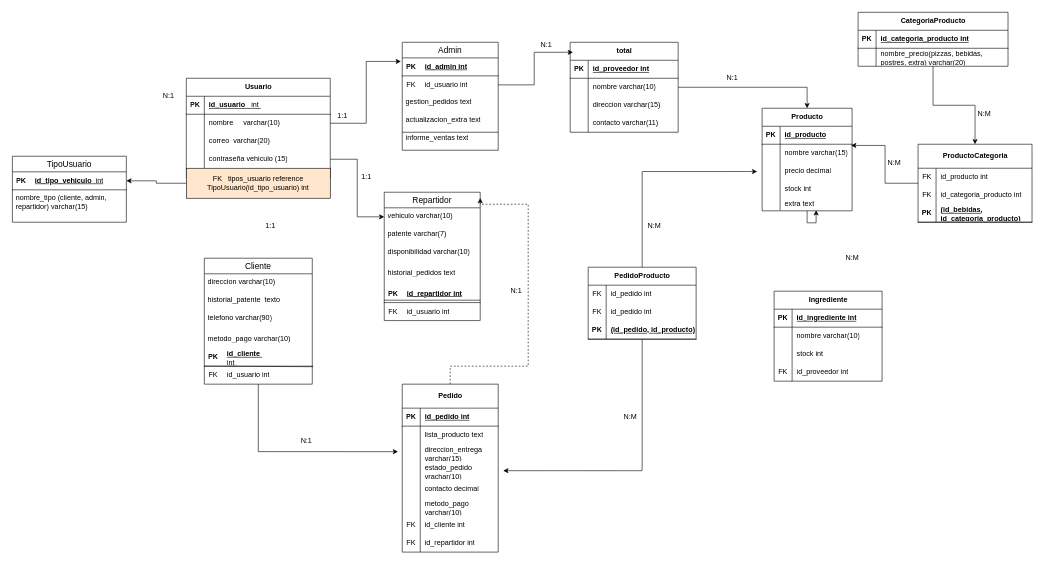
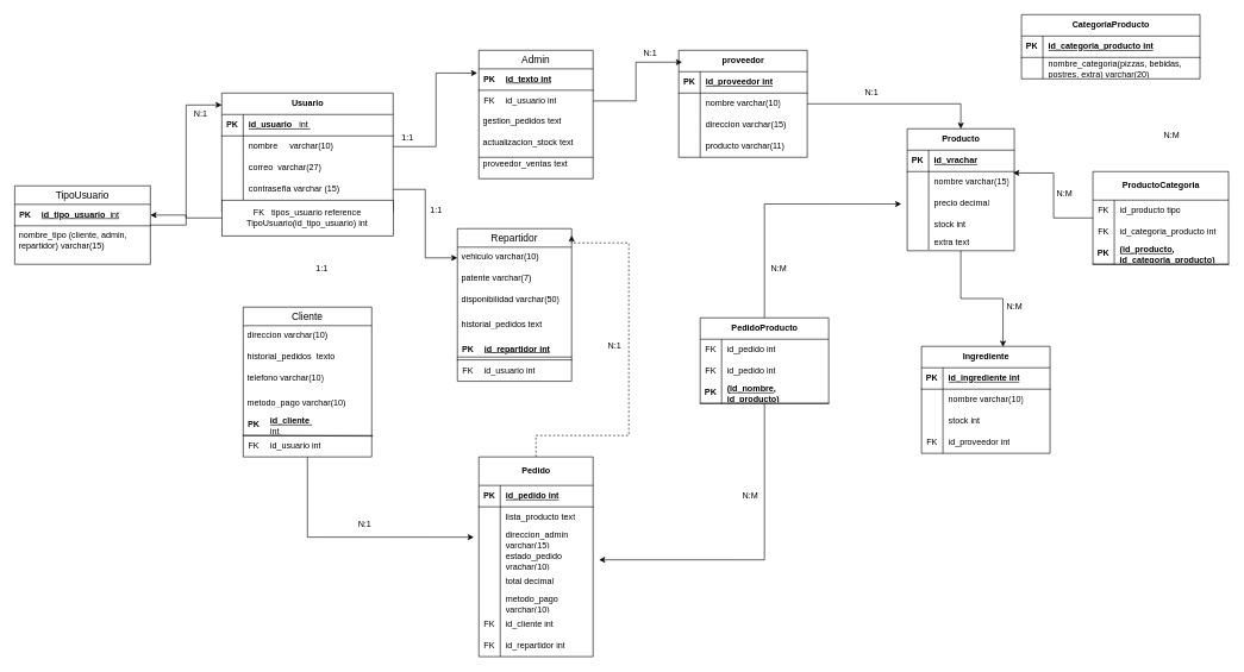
- <mxCell id="82" value="total" style="shape=table;startSize=30;container=1;collapsible=1;childLayout=tableLayout;fixedRows=1;rowLines=0;fontStyle=1;align=center;resizeLast=1;html=1;" parent="1" vertex="1"><mxGeometry x="950" y="70" width="180" height="150" as="geometry" /></mxCell>
+ <mxCell id="82" value="proveedor" style="shape=table;startSize=30;container=1;collapsible=1;childLayout=tableLayout;fixedRows=1;rowLines=0;fontStyle=1;align=center;resizeLast=1;html=1;" parent="1" vertex="1"><mxGeometry x="950" y="70" width="180" height="150" as="geometry" /></mxCell>
- <mxCell id="81" value="nombre_precio(pizzas, bebidas, postres, extra) varchar(20)" style="shape=partialRectangle;connectable=0;fillColor=none;top=0;left=0;bottom=0;right=0;align=left;spacingLeft=6;overflow=hidden;whiteSpace=wrap;html=1;" parent="79" vertex="1"><mxGeometry x="30" width="220" height="30" as="geometry"><mxRectangle width="220" height="30" as="alternateBounds" /></mxGeometry></mxCell>
+ <mxCell id="81" value="nombre_categoria(pizzas, bebidas, postres, extra) varchar(20)" style="shape=partialRectangle;connectable=0;fillColor=none;top=0;left=0;bottom=0;right=0;align=left;spacingLeft=6;overflow=hidden;whiteSpace=wrap;html=1;" parent="79" vertex="1"><mxGeometry x="30" width="220" height="30" as="geometry"><mxRectangle width="220" height="30" as="alternateBounds" /></mxGeometry></mxCell>
- <mxCell id="151" value="id_admin int" style="shape=partialRectangle;connectable=0;fillColor=none;top=0;left=0;bottom=0;right=0;align=left;spacingLeft=6;fontStyle=5;overflow=hidden;whiteSpace=wrap;html=1;" parent="149" vertex="1"><mxGeometry x="30" width="130" height="30" as="geometry"><mxRectangle width="130" height="30" as="alternateBounds" /></mxGeometry></mxCell>
+ <mxCell id="151" value="id_texto int" style="shape=partialRectangle;connectable=0;fillColor=none;top=0;left=0;bottom=0;right=0;align=left;spacingLeft=6;fontStyle=5;overflow=hidden;whiteSpace=wrap;html=1;" parent="149" vertex="1"><mxGeometry x="30" width="130" height="30" as="geometry"><mxRectangle width="130" height="30" as="alternateBounds" /></mxGeometry></mxCell>
- <mxCell id="74" style="edgeStyle=orthogonalEdgeStyle;rounded=0;orthogonalLoop=1;jettySize=auto;html=1;" parent="1" source="75" target="101" edge="1"><mxGeometry relative="1" as="geometry" /></mxCell>
- <mxCell id="157" value="actualizacion_extra text" style="text;strokeColor=none;fillColor=none;spacingLeft=4;spacingRight=4;overflow=hidden;rotatable=0;points=[[0,0.5],[1,0.5]];portConstraint=eastwest;fontSize=12;whiteSpace=wrap;html=1;" parent="147" vertex="1"><mxGeometry y="116" width="160" height="30" as="geometry" /></mxCell>
+ <mxCell id="157" value="actualizacion_stock text" style="text;strokeColor=none;fillColor=none;spacingLeft=4;spacingRight=4;overflow=hidden;rotatable=0;points=[[0,0.5],[1,0.5]];portConstraint=eastwest;fontSize=12;whiteSpace=wrap;html=1;" parent="147" vertex="1"><mxGeometry y="116" width="160" height="30" as="geometry" /></mxCell>
- <mxCell id="94" value="contacto varchar(11)" style="shape=partialRectangle;connectable=0;fillColor=none;top=0;left=0;bottom=0;right=0;align=left;spacingLeft=6;overflow=hidden;whiteSpace=wrap;html=1;" parent="92" vertex="1"><mxGeometry x="30" width="150" height="30" as="geometry"><mxRectangle width="150" height="30" as="alternateBounds" /></mxGeometry></mxCell>
+ <mxCell id="94" value="producto varchar(11)" style="shape=partialRectangle;connectable=0;fillColor=none;top=0;left=0;bottom=0;right=0;align=left;spacingLeft=6;overflow=hidden;whiteSpace=wrap;html=1;" parent="92" vertex="1"><mxGeometry x="30" width="150" height="30" as="geometry"><mxRectangle width="150" height="30" as="alternateBounds" /></mxGeometry></mxCell>
- <mxCell id="48" value="id_producto" style="shape=partialRectangle;connectable=0;fillColor=none;top=0;left=0;bottom=0;right=0;align=left;spacingLeft=6;fontStyle=5;overflow=hidden;whiteSpace=wrap;html=1;" parent="46" vertex="1"><mxGeometry x="30" width="120" height="30" as="geometry"><mxRectangle width="120" height="30" as="alternateBounds" /></mxGeometry></mxCell>
+ <mxCell id="48" value="id_vrachar" style="shape=partialRectangle;connectable=0;fillColor=none;top=0;left=0;bottom=0;right=0;align=left;spacingLeft=6;fontStyle=5;overflow=hidden;whiteSpace=wrap;html=1;" parent="46" vertex="1"><mxGeometry x="30" width="120" height="30" as="geometry"><mxRectangle width="120" height="30" as="alternateBounds" /></mxGeometry></mxCell>
- <mxCell id="158" value="informe_ventas text" style="text;strokeColor=none;fillColor=none;spacingLeft=4;spacingRight=4;overflow=hidden;rotatable=0;points=[[0,0.5],[1,0.5]];portConstraint=eastwest;fontSize=12;whiteSpace=wrap;html=1;" parent="147" vertex="1"><mxGeometry y="146" width="160" height="34" as="geometry" /></mxCell>
+ <mxCell id="158" value="proveedor_ventas text" style="text;strokeColor=none;fillColor=none;spacingLeft=4;spacingRight=4;overflow=hidden;rotatable=0;points=[[0,0.5],[1,0.5]];portConstraint=eastwest;fontSize=12;whiteSpace=wrap;html=1;" parent="147" vertex="1"><mxGeometry y="146" width="160" height="34" as="geometry" /></mxCell>
- <mxCell id="12" value="correo&amp;nbsp; varchar(20)" style="shape=partialRectangle;connectable=0;fillColor=none;top=0;left=0;bottom=0;right=0;align=left;spacingLeft=6;overflow=hidden;whiteSpace=wrap;html=1;" parent="10" vertex="1"><mxGeometry x="30" width="210.0" height="30" as="geometry"><mxRectangle width="210.0" height="30" as="alternateBounds" /></mxGeometry></mxCell>
+ <mxCell id="12" value="correo&amp;nbsp; varchar(27)" style="shape=partialRectangle;connectable=0;fillColor=none;top=0;left=0;bottom=0;right=0;align=left;spacingLeft=6;overflow=hidden;whiteSpace=wrap;html=1;" parent="10" vertex="1"><mxGeometry x="30" width="210.0" height="30" as="geometry"><mxRectangle width="210.0" height="30" as="alternateBounds" /></mxGeometry></mxCell>
- <mxCell id="15" value="contraseña vehiculo (15)" style="shape=partialRectangle;connectable=0;fillColor=none;top=0;left=0;bottom=0;right=0;align=left;spacingLeft=6;overflow=hidden;whiteSpace=wrap;html=1;" parent="13" vertex="1"><mxGeometry x="30" width="210.0" height="30" as="geometry"><mxRectangle width="210.0" height="30" as="alternateBounds" /></mxGeometry></mxCell>
+ <mxCell id="15" value="contraseña varchar (15)" style="shape=partialRectangle;connectable=0;fillColor=none;top=0;left=0;bottom=0;right=0;align=left;spacingLeft=6;overflow=hidden;whiteSpace=wrap;html=1;" parent="13" vertex="1"><mxGeometry x="30" width="210.0" height="30" as="geometry"><mxRectangle width="210.0" height="30" as="alternateBounds" /></mxGeometry></mxCell>
- <mxCell id="104" value="id_producto int" style="shape=partialRectangle;connectable=0;fillColor=none;top=0;left=0;bottom=0;right=0;align=left;spacingLeft=6;fontStyle=0;overflow=hidden;whiteSpace=wrap;html=1;" parent="102" vertex="1"><mxGeometry x="30" width="160" height="30" as="geometry"><mxRectangle width="160" height="30" as="alternateBounds" /></mxGeometry></mxCell>
+ <mxCell id="104" value="id_producto tipo" style="shape=partialRectangle;connectable=0;fillColor=none;top=0;left=0;bottom=0;right=0;align=left;spacingLeft=6;fontStyle=0;overflow=hidden;whiteSpace=wrap;html=1;" parent="102" vertex="1"><mxGeometry x="30" width="160" height="30" as="geometry"><mxRectangle width="160" height="30" as="alternateBounds" /></mxGeometry></mxCell>
- <mxCell id="99" value="id_tipo_vehiculo&lt;span style=&quot;font-weight: normal;&quot;&gt;&amp;nbsp; int&lt;/span&gt;" style="shape=partialRectangle;connectable=0;fillColor=none;top=0;left=0;bottom=0;right=0;align=left;spacingLeft=6;fontStyle=5;overflow=hidden;whiteSpace=wrap;html=1;" parent="97" vertex="1"><mxGeometry x="30" width="160" height="30" as="geometry"><mxRectangle width="160" height="30" as="alternateBounds" /></mxGeometry></mxCell>
+ <mxCell id="99" value="id_tipo_usuario&lt;span style=&quot;font-weight: normal;&quot;&gt;&amp;nbsp; int&lt;/span&gt;" style="shape=partialRectangle;connectable=0;fillColor=none;top=0;left=0;bottom=0;right=0;align=left;spacingLeft=6;fontStyle=5;overflow=hidden;whiteSpace=wrap;html=1;" parent="97" vertex="1"><mxGeometry x="30" width="160" height="30" as="geometry"><mxRectangle width="160" height="30" as="alternateBounds" /></mxGeometry></mxCell>
- <mxCell id="16" value="FK &amp;nbsp; tipos_usuario reference TipoUsuario(id_tipo_usuario) int" style="whiteSpace=wrap;html=1;align=center;fillColor=#ffe6cc;" parent="2" vertex="1"><mxGeometry y="150" width="240" height="50" as="geometry" /></mxCell>
+ <mxCell id="16" value="FK &amp;nbsp; tipos_usuario reference TipoUsuario(id_tipo_usuario) int" style="whiteSpace=wrap;html=1;align=center;" parent="2" vertex="1"><mxGeometry y="150" width="240" height="50" as="geometry" /></mxCell>
+ <mxCell id="160" style="edgeStyle=orthogonalEdgeStyle;rounded=0;orthogonalLoop=1;jettySize=auto;html=1;entryX=0;entryY=0.1;entryDx=0;entryDy=0;entryPerimeter=0;" parent="1" source="95" target="3" edge="1"><mxGeometry relative="1" as="geometry" /></mxCell>
- <mxCell id="110" value="(id_bebidas, id_categoria_producto)" style="shape=partialRectangle;connectable=0;fillColor=none;top=0;left=0;bottom=0;right=0;align=left;spacingLeft=6;fontStyle=5;overflow=hidden;whiteSpace=wrap;html=1;" parent="108" vertex="1"><mxGeometry x="30" width="160" height="30" as="geometry"><mxRectangle width="160" height="30" as="alternateBounds" /></mxGeometry></mxCell>
+ <mxCell id="110" value="(id_producto, id_categoria_producto)" style="shape=partialRectangle;connectable=0;fillColor=none;top=0;left=0;bottom=0;right=0;align=left;spacingLeft=6;fontStyle=5;overflow=hidden;whiteSpace=wrap;html=1;" parent="108" vertex="1"><mxGeometry x="30" width="160" height="30" as="geometry"><mxRectangle width="160" height="30" as="alternateBounds" /></mxGeometry></mxCell>
- <mxCell id="167" style="edgeStyle=orthogonalEdgeStyle;rounded=0;orthogonalLoop=1;jettySize=auto;html=1;" parent="1" source="45" target="60" edge="1"><mxGeometry relative="1" as="geometry" /></mxCell>
+ <mxCell id="167" style="edgeStyle=orthogonalEdgeStyle;rounded=0;orthogonalLoop=1;jettySize=auto;html=1;entryX=0.634;entryY=0.005;entryDx=0;entryDy=0;entryPerimeter=0;" parent="1" source="45" target="61" edge="1"><mxGeometry relative="1" as="geometry" /></mxCell>
- <mxCell id="34" value="disponibilidad varchar(10)" style="text;strokeColor=none;fillColor=none;spacingLeft=4;spacingRight=4;overflow=hidden;rotatable=0;points=[[0,0.5],[1,0.5]];portConstraint=eastwest;fontSize=12;whiteSpace=wrap;html=1;" parent="31" vertex="1"><mxGeometry y="86" width="160" height="34" as="geometry" /></mxCell>
+ <mxCell id="34" value="disponibilidad varchar(50)" style="text;strokeColor=none;fillColor=none;spacingLeft=4;spacingRight=4;overflow=hidden;rotatable=0;points=[[0,0.5],[1,0.5]];portConstraint=eastwest;fontSize=12;whiteSpace=wrap;html=1;" parent="31" vertex="1"><mxGeometry y="86" width="160" height="34" as="geometry" /></mxCell>
- <mxCell id="19" value="historial_patente&amp;nbsp; texto" style="text;strokeColor=none;fillColor=none;spacingLeft=4;spacingRight=4;overflow=hidden;rotatable=0;points=[[0,0.5],[1,0.5]];portConstraint=eastwest;fontSize=12;whiteSpace=wrap;html=1;" parent="17" vertex="1"><mxGeometry y="56" width="180" height="30" as="geometry" /></mxCell>
+ <mxCell id="19" value="historial_pedidos&amp;nbsp; texto" style="text;strokeColor=none;fillColor=none;spacingLeft=4;spacingRight=4;overflow=hidden;rotatable=0;points=[[0,0.5],[1,0.5]];portConstraint=eastwest;fontSize=12;whiteSpace=wrap;html=1;" parent="17" vertex="1"><mxGeometry y="56" width="180" height="30" as="geometry" /></mxCell>
- <mxCell id="20" value="telefono varchar(90)" style="text;strokeColor=none;fillColor=none;spacingLeft=4;spacingRight=4;overflow=hidden;rotatable=0;points=[[0,0.5],[1,0.5]];portConstraint=eastwest;fontSize=12;whiteSpace=wrap;html=1;" parent="17" vertex="1"><mxGeometry y="86" width="180" height="34" as="geometry" /></mxCell>
+ <mxCell id="20" value="telefono varchar(10)" style="text;strokeColor=none;fillColor=none;spacingLeft=4;spacingRight=4;overflow=hidden;rotatable=0;points=[[0,0.5],[1,0.5]];portConstraint=eastwest;fontSize=12;whiteSpace=wrap;html=1;" parent="17" vertex="1"><mxGeometry y="86" width="180" height="34" as="geometry" /></mxCell>
- <mxCell id="120" value="(id_pedido, id_producto)" style="shape=partialRectangle;connectable=0;fillColor=none;top=0;left=0;bottom=0;right=0;align=left;spacingLeft=6;fontStyle=5;overflow=hidden;whiteSpace=wrap;html=1;" parent="118" vertex="1"><mxGeometry x="30" width="150" height="30" as="geometry"><mxRectangle width="150" height="30" as="alternateBounds" /></mxGeometry></mxCell>
+ <mxCell id="120" value="(id_nombre, id_producto)" style="shape=partialRectangle;connectable=0;fillColor=none;top=0;left=0;bottom=0;right=0;align=left;spacingLeft=6;fontStyle=5;overflow=hidden;whiteSpace=wrap;html=1;" parent="118" vertex="1"><mxGeometry x="30" width="150" height="30" as="geometry"><mxRectangle width="150" height="30" as="alternateBounds" /></mxGeometry></mxCell>
- <mxCell id="131" value="direccion_entrega varchar(15)" style="shape=partialRectangle;connectable=0;fillColor=none;top=0;left=0;bottom=0;right=0;align=left;spacingLeft=6;overflow=hidden;whiteSpace=wrap;html=1;" parent="129" vertex="1"><mxGeometry x="30" width="130" height="30" as="geometry"><mxRectangle width="130" height="30" as="alternateBounds" /></mxGeometry></mxCell>
+ <mxCell id="131" value="direccion_admin varchar(15)" style="shape=partialRectangle;connectable=0;fillColor=none;top=0;left=0;bottom=0;right=0;align=left;spacingLeft=6;overflow=hidden;whiteSpace=wrap;html=1;" parent="129" vertex="1"><mxGeometry x="30" width="130" height="30" as="geometry"><mxRectangle width="130" height="30" as="alternateBounds" /></mxGeometry></mxCell>
- <mxCell id="137" value="contacto decimal" style="shape=partialRectangle;connectable=0;fillColor=none;top=0;left=0;bottom=0;right=0;align=left;spacingLeft=6;overflow=hidden;whiteSpace=wrap;html=1;" parent="135" vertex="1"><mxGeometry x="30" width="130" height="30" as="geometry"><mxRectangle width="130" height="30" as="alternateBounds" /></mxGeometry></mxCell>
+ <mxCell id="137" value="total decimal" style="shape=partialRectangle;connectable=0;fillColor=none;top=0;left=0;bottom=0;right=0;align=left;spacingLeft=6;overflow=hidden;whiteSpace=wrap;html=1;" parent="135" vertex="1"><mxGeometry x="30" width="130" height="30" as="geometry"><mxRectangle width="130" height="30" as="alternateBounds" /></mxGeometry></mxCell>
